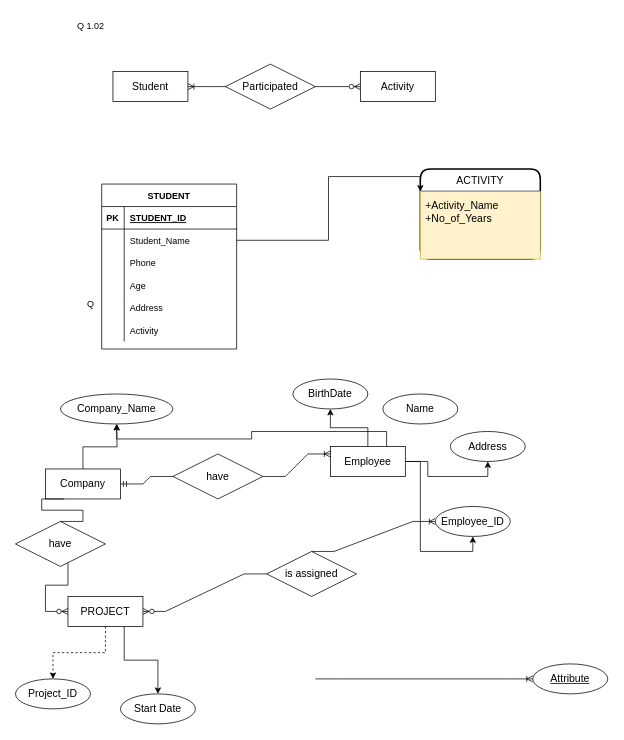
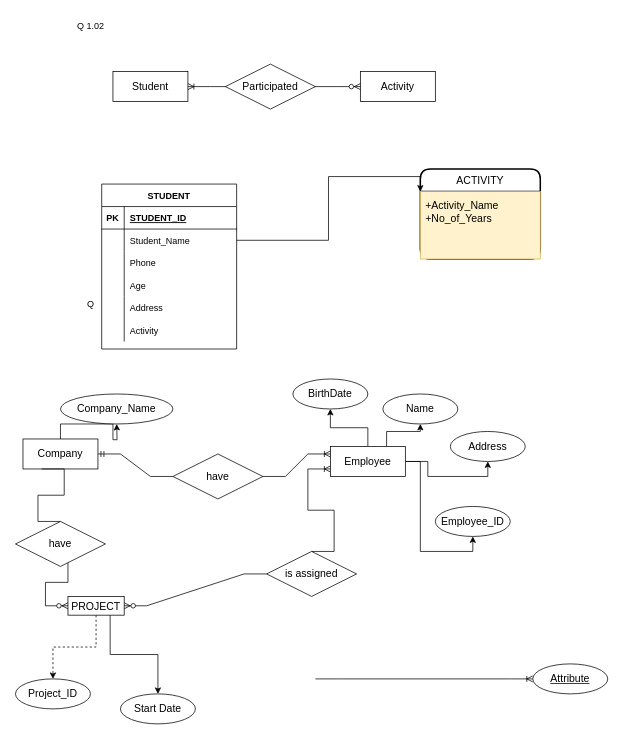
- <mxCell id="29" style="edgeStyle=orthogonalEdgeStyle;rounded=0;orthogonalLoop=1;jettySize=auto;html=1;exitX=0.75;exitY=0;exitDx=0;exitDy=0;fontSize=14;" edge="1" parent="1" source="32" target="48"><mxGeometry relative="1" as="geometry" /></mxCell>
+ <mxCell id="29" style="edgeStyle=orthogonalEdgeStyle;rounded=0;orthogonalLoop=1;jettySize=auto;html=1;exitX=0.75;exitY=0;exitDx=0;exitDy=0;fontSize=14;" edge="1" parent="1" source="32" target="33"><mxGeometry relative="1" as="geometry" /></mxCell>
- <mxCell id="27" value="Company" style="whiteSpace=wrap;html=1;align=center;shadow=0;labelBackgroundColor=none;strokeColor=default;strokeWidth=1;fontSize=14;" vertex="1" parent="1"><mxGeometry x="60" y="625" width="100" height="40" as="geometry" /></mxCell>
+ <mxCell id="27" value="Company" style="whiteSpace=wrap;html=1;align=center;shadow=0;labelBackgroundColor=none;strokeColor=default;strokeWidth=1;fontSize=14;" vertex="1" parent="1"><mxGeometry x="30" y="585" width="100" height="40" as="geometry" /></mxCell>
- <mxCell id="50" value="" style="edgeStyle=entityRelationEdgeStyle;fontSize=12;html=1;endArrow=ERoneToMany;rounded=0;exitX=0.5;exitY=0;exitDx=0;exitDy=0;" edge="1" parent="1" source="44" target="51"><mxGeometry width="100" height="100" relative="1" as="geometry"><mxPoint x="375" y="755" as="sourcePoint" /><mxPoint x="475" y="655" as="targetPoint" /></mxGeometry></mxCell>
+ <mxCell id="50" value="" style="edgeStyle=entityRelationEdgeStyle;fontSize=12;html=1;endArrow=ERoneToMany;rounded=0;entryX=0;entryY=0.75;entryDx=0;entryDy=0;exitX=0.5;exitY=0;exitDx=0;exitDy=0;" edge="1" parent="1" source="44" target="32"><mxGeometry width="100" height="100" relative="1" as="geometry"><mxPoint x="375" y="755" as="sourcePoint" /><mxPoint x="475" y="655" as="targetPoint" /></mxGeometry></mxCell>
- <mxCell id="41" value="PROJECT" style="whiteSpace=wrap;html=1;align=center;shadow=0;labelBackgroundColor=none;strokeColor=default;strokeWidth=1;fontSize=14;" vertex="1" parent="1"><mxGeometry x="90" y="795" width="100" height="40" as="geometry" /></mxCell>
+ <mxCell id="41" value="PROJECT" style="whiteSpace=wrap;html=1;align=center;shadow=0;labelBackgroundColor=none;strokeColor=default;strokeWidth=1;fontSize=14;" vertex="1" parent="1"><mxGeometry x="90" y="795" width="75" height="25" as="geometry" /></mxCell>
